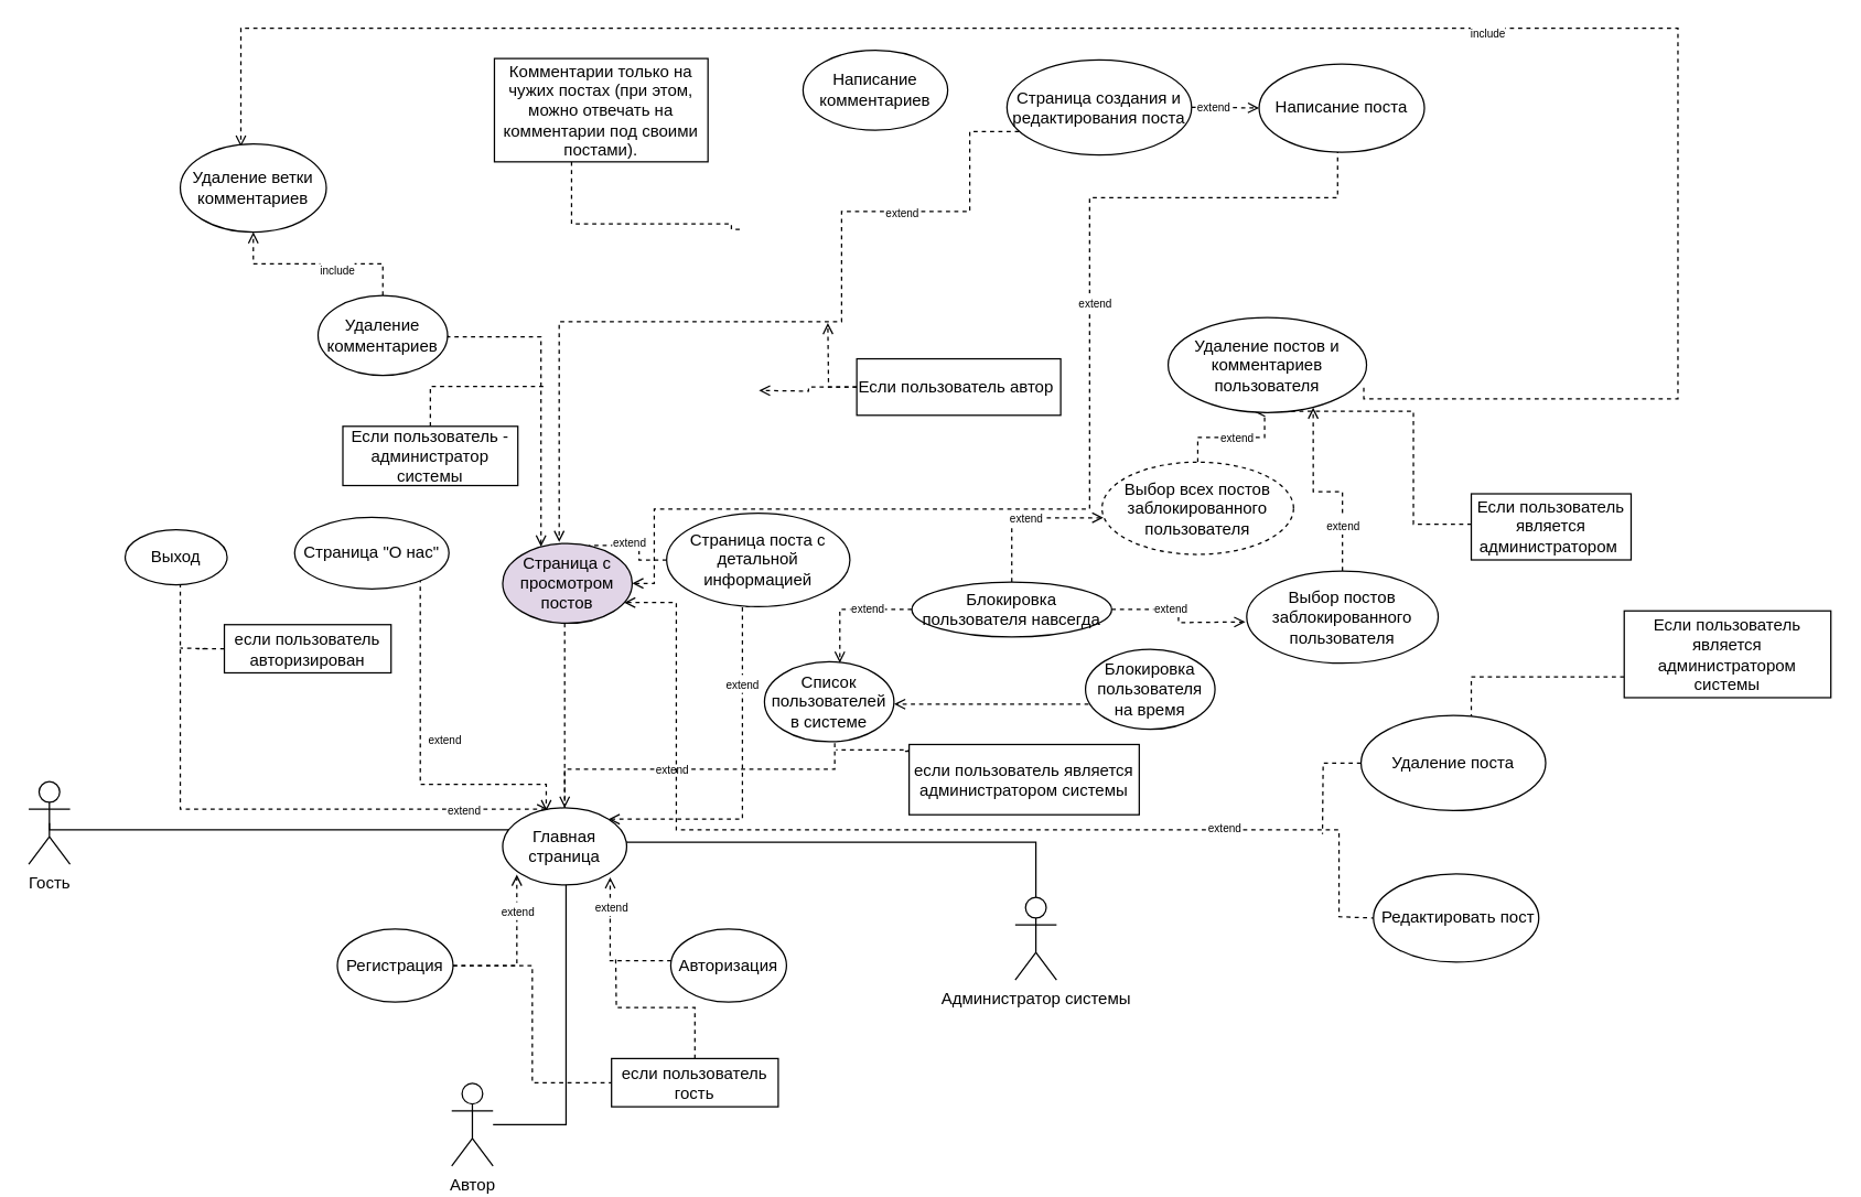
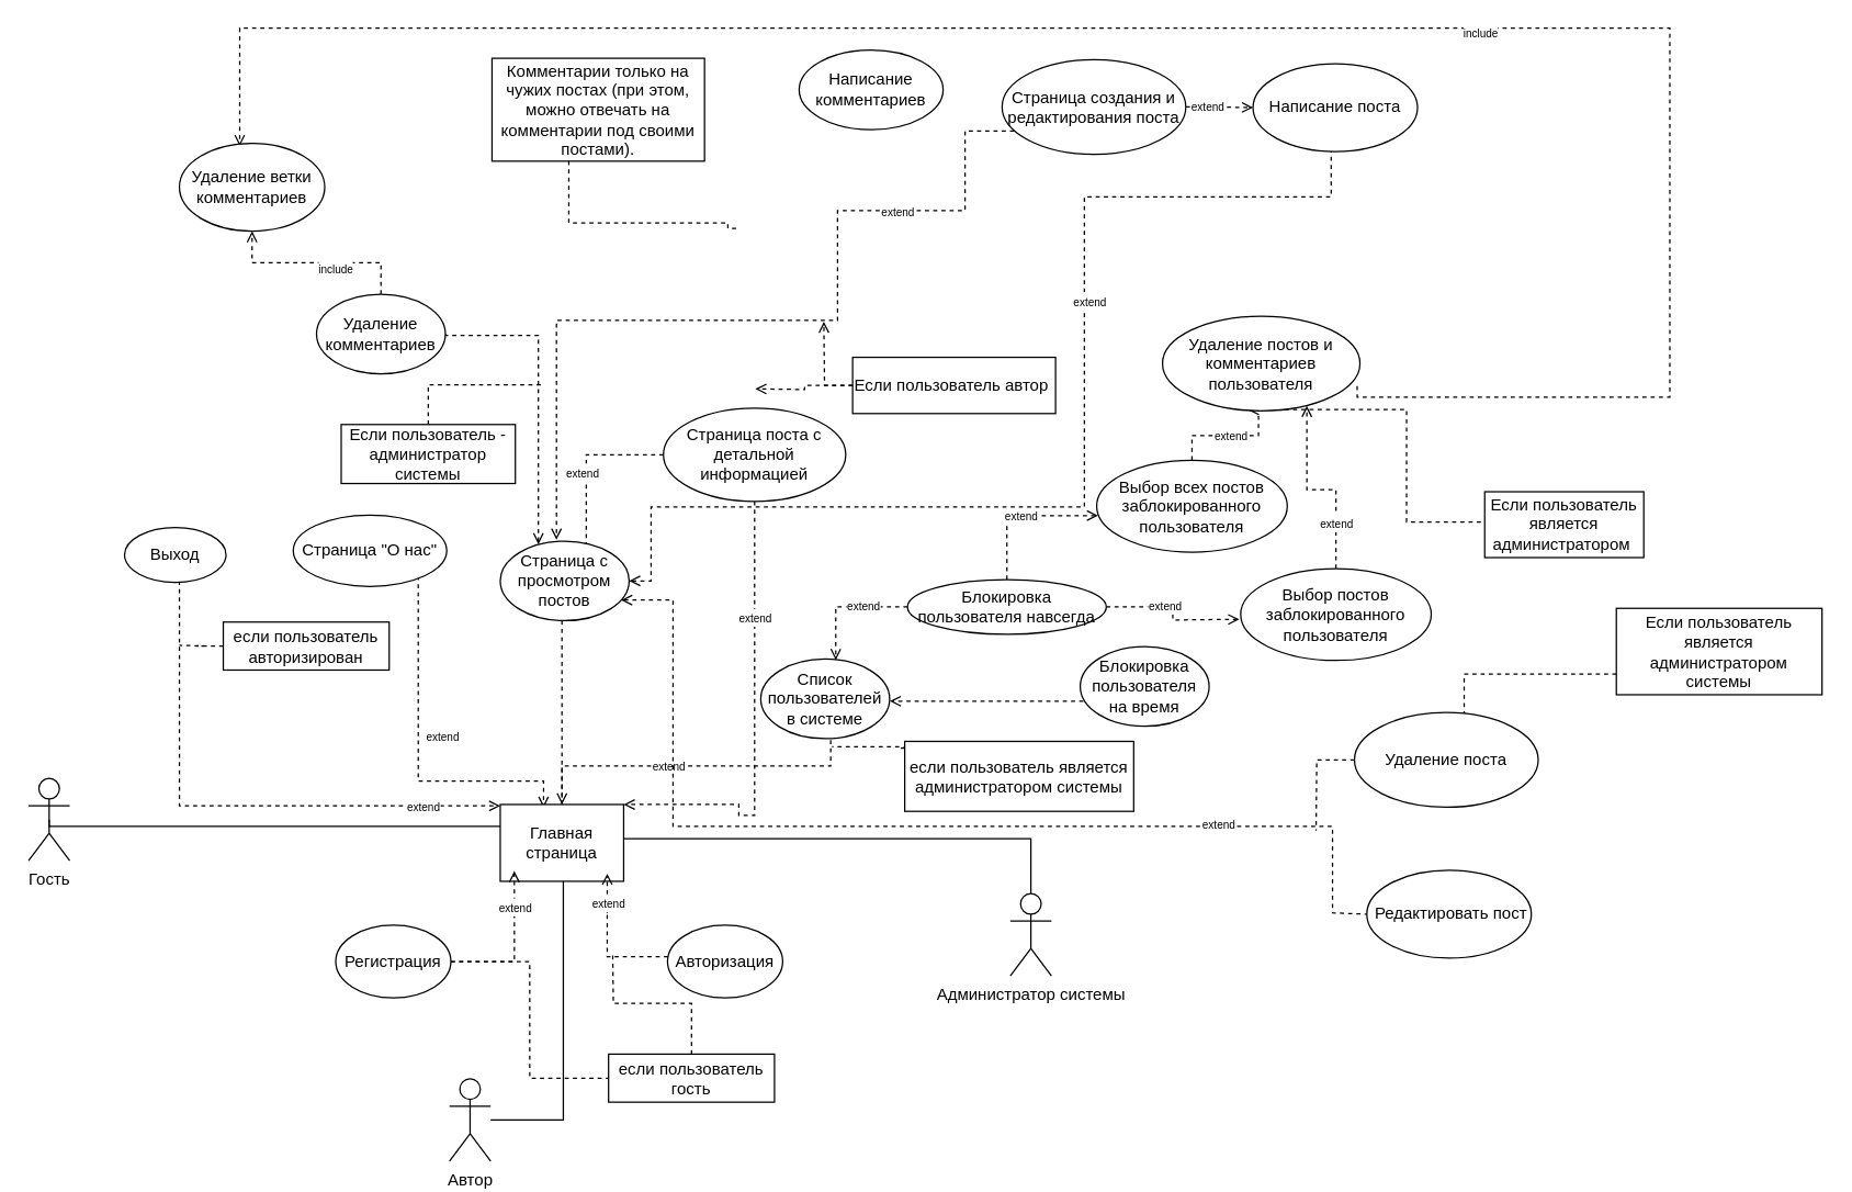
- <mxCell id="44" value="Выбор всех постов заблокированного пользователя" style="ellipse;whiteSpace=wrap;html=1;dashed=1;" parent="1" vertex="1"><mxGeometry x="799" y="335" width="139" height="67" as="geometry" /></mxCell>
+ <mxCell id="44" value="Выбор всех постов заблокированного пользователя" style="ellipse;whiteSpace=wrap;html=1;" parent="1" vertex="1"><mxGeometry x="799" y="335" width="139" height="67" as="geometry" /></mxCell>
- <mxCell id="67" value="Если пользователь является администратором&amp;nbsp;" style="rounded=0;whiteSpace=wrap;html=1;fillStyle=auto;strokeColor=default;fontFamily=Helvetica;fontSize=12;fontColor=#030303;fillColor=default;gradientColor=none;" parent="1" vertex="1"><mxGeometry x="1067" y="358" width="116" height="48" as="geometry" /></mxCell>
+ <mxCell id="67" value="Если пользователь является администратором&amp;nbsp;" style="rounded=0;whiteSpace=wrap;html=1;fillStyle=auto;strokeColor=default;fontFamily=Helvetica;fontSize=12;fontColor=#030303;fillColor=default;gradientColor=none;" parent="1" vertex="1"><mxGeometry x="1082" y="358" width="116" height="48" as="geometry" /></mxCell>
- <mxCell id="42" value="Страница поста с детальной информацией" style="ellipse;whiteSpace=wrap;html=1;" parent="1" vertex="1"><mxGeometry x="483" y="372" width="133" height="68" as="geometry" /></mxCell>
+ <mxCell id="42" value="Страница поста с детальной информацией" style="ellipse;whiteSpace=wrap;html=1;" parent="1" vertex="1"><mxGeometry x="483" y="297" width="133" height="68" as="geometry" /></mxCell>
- <mxCell id="35" value="Страница с просмотром постов" style="ellipse;whiteSpace=wrap;html=1;fillColor=#e1d5e7;" parent="1" vertex="1"><mxGeometry x="364" y="394" width="94" height="58" as="geometry" /></mxCell>
+ <mxCell id="35" value="Страница с просмотром постов" style="ellipse;whiteSpace=wrap;html=1;" parent="1" vertex="1"><mxGeometry x="364" y="394" width="94" height="58" as="geometry" /></mxCell>
- <mxCell id="14" value="Главная страница" style="ellipse;whiteSpace=wrap;html=1;" parent="1" vertex="1"><mxGeometry x="364" y="586" width="90" height="56" as="geometry" /></mxCell>
+ <mxCell id="14" value="Главная страница" style="whiteSpace=wrap;html=1;rounded=0;" parent="1" vertex="1"><mxGeometry x="364" y="586" width="90" height="56" as="geometry" /></mxCell>
